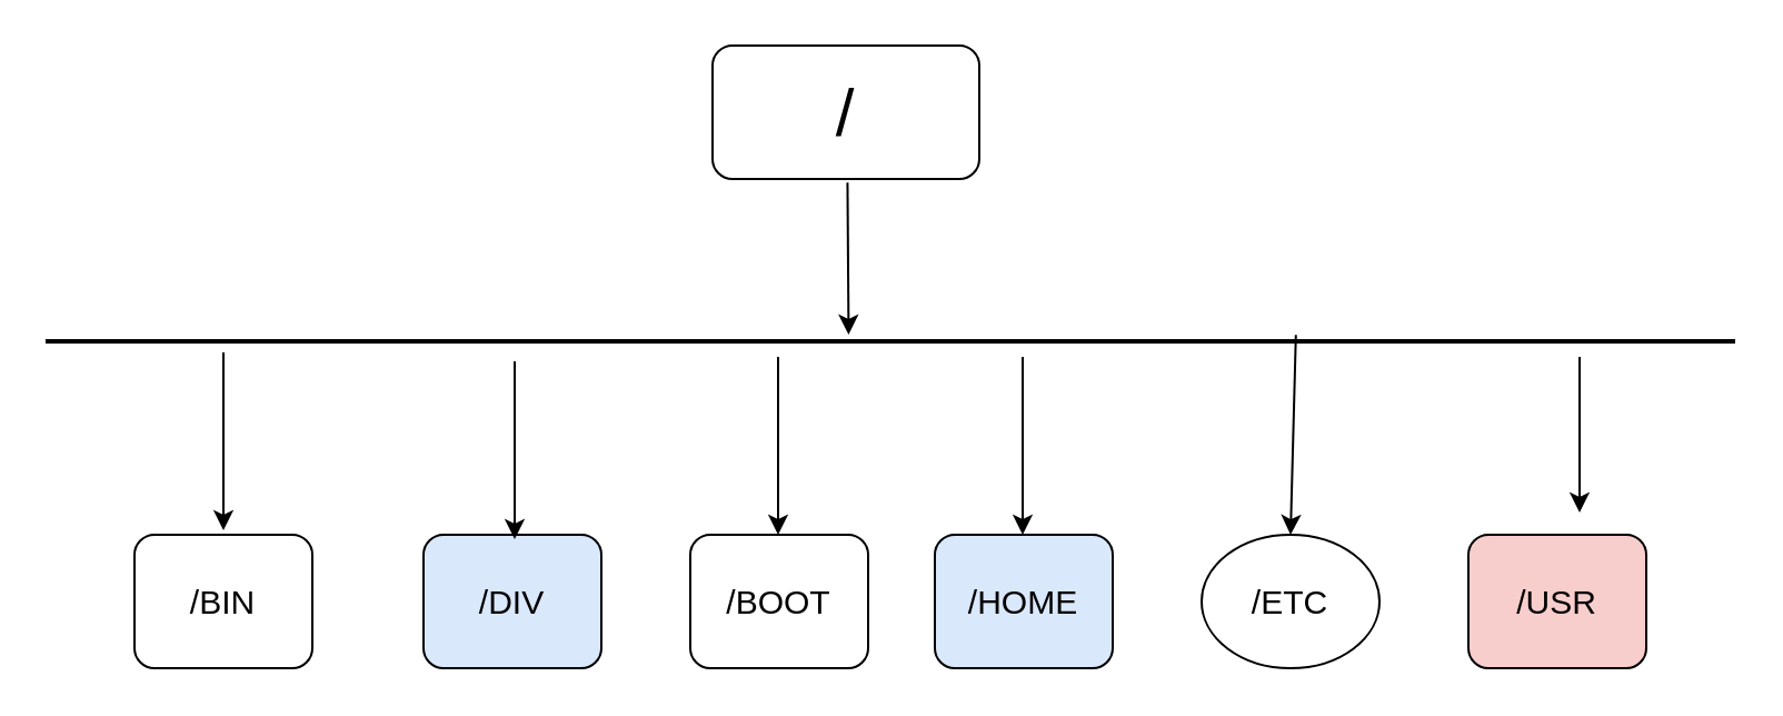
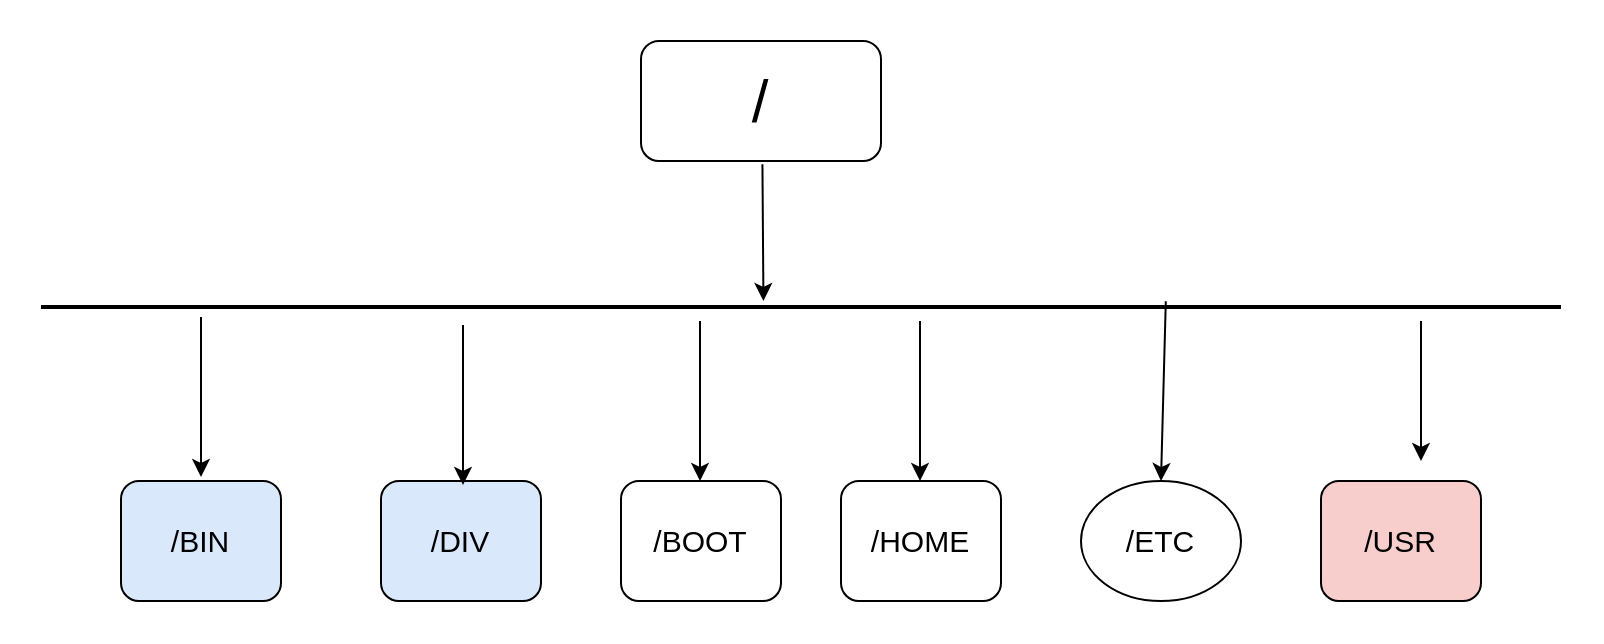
- <mxCell id="5" value="/BIN" style="rounded=1;whiteSpace=wrap;html=1;fontSize=15;" vertex="1" parent="1"><mxGeometry x="60" y="240" width="80" height="60" as="geometry" /></mxCell>
+ <mxCell id="5" value="/BIN" style="rounded=1;whiteSpace=wrap;html=1;fontSize=15;fillColor=#dae8fc;" vertex="1" parent="1"><mxGeometry x="60" y="240" width="80" height="60" as="geometry" /></mxCell>
- <mxCell id="8" value="/HOME" style="rounded=1;whiteSpace=wrap;html=1;fontSize=15;fillColor=#dae8fc;" vertex="1" parent="1"><mxGeometry x="420" y="240" width="80" height="60" as="geometry" /></mxCell>
+ <mxCell id="8" value="/HOME" style="rounded=1;whiteSpace=wrap;html=1;fontSize=15;" vertex="1" parent="1"><mxGeometry x="420" y="240" width="80" height="60" as="geometry" /></mxCell>
